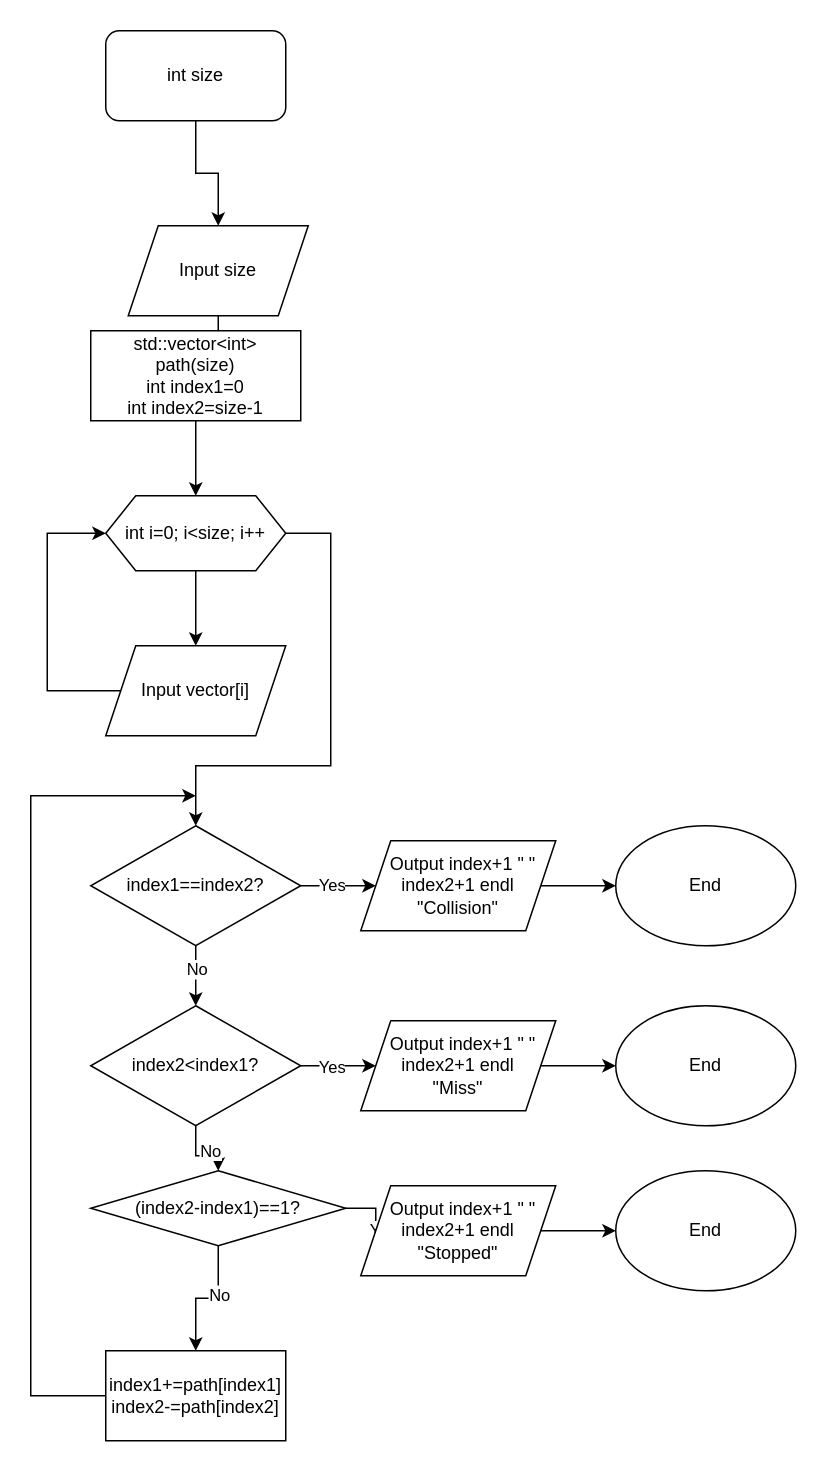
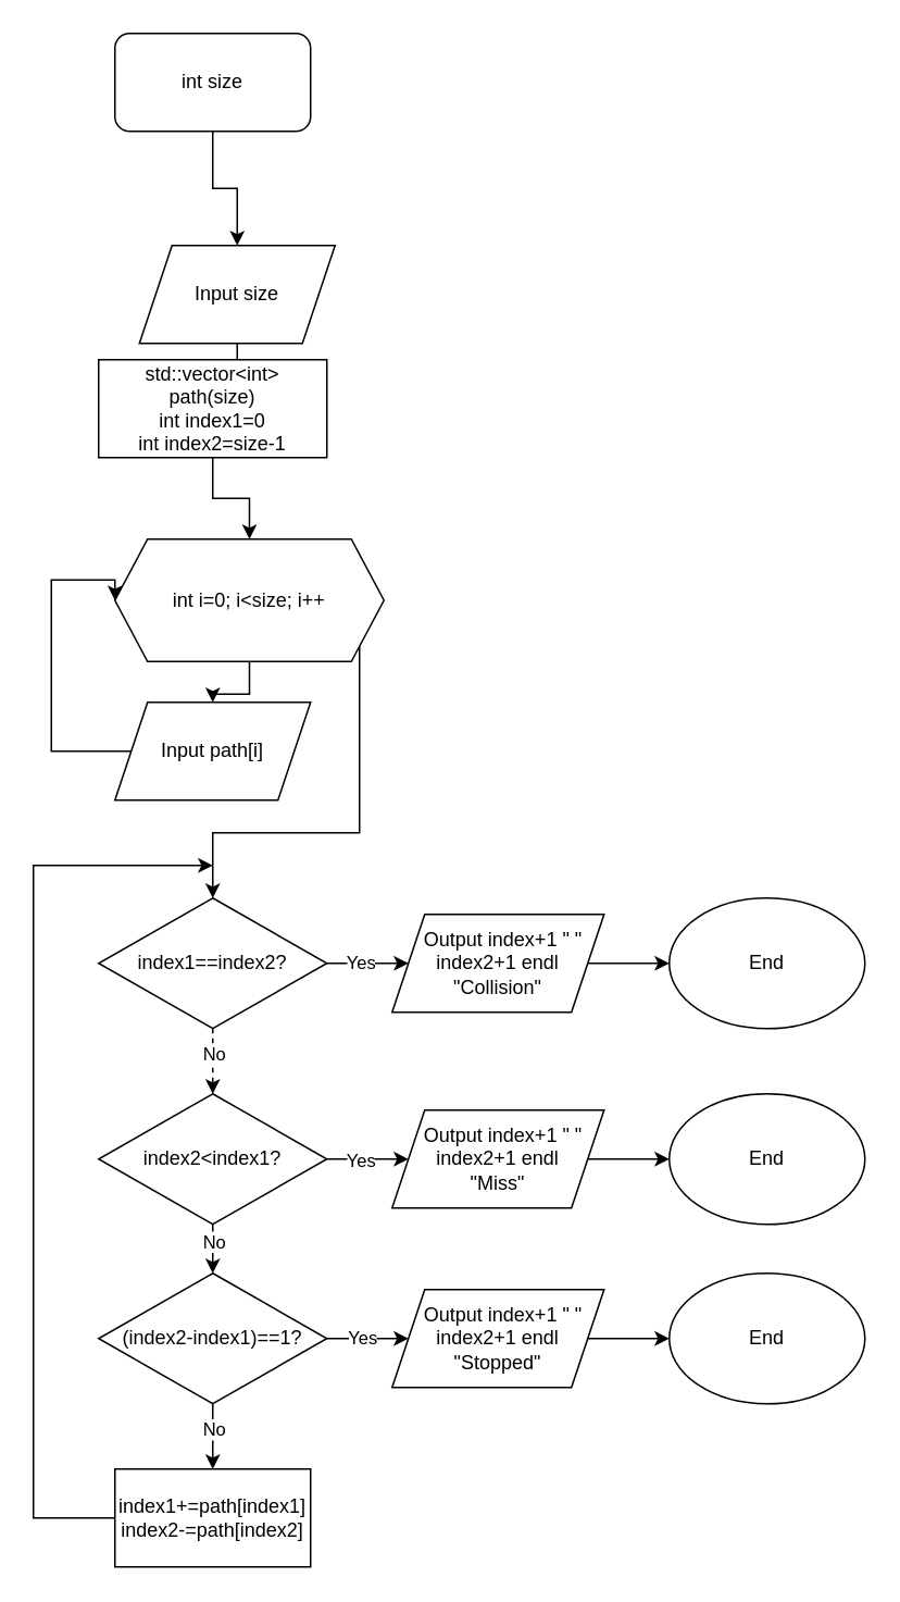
- <mxCell id="10" value="int i=0; i&amp;lt;size; i++" style="shape=hexagon;perimeter=hexagonPerimeter2;whiteSpace=wrap;html=1;fixedSize=1;" vertex="1" parent="1"><mxGeometry x="70" y="330" width="120" height="50" as="geometry" /></mxCell>
+ <mxCell id="10" value="int i=0; i&amp;lt;size; i++" style="shape=hexagon;perimeter=hexagonPerimeter2;whiteSpace=wrap;html=1;fixedSize=1;" vertex="1" parent="1"><mxGeometry x="70" y="330" width="165" height="75" as="geometry" /></mxCell>
- <mxCell id="12" value="Input vector[i]" style="shape=parallelogram;perimeter=parallelogramPerimeter;whiteSpace=wrap;html=1;fixedSize=1;" vertex="1" parent="1"><mxGeometry x="70" y="430" width="120" height="60" as="geometry" /></mxCell>
+ <mxCell id="12" value="Input path[i]" style="shape=parallelogram;perimeter=parallelogramPerimeter;whiteSpace=wrap;html=1;fixedSize=1;" vertex="1" parent="1"><mxGeometry x="70" y="430" width="120" height="60" as="geometry" /></mxCell>
- <mxCell id="15" value="" style="edgeStyle=orthogonalEdgeStyle;rounded=0;orthogonalLoop=1;jettySize=auto;html=1;" edge="1" parent="1" source="17" target="24"><mxGeometry relative="1" as="geometry" /></mxCell>
+ <mxCell id="15" value="" style="edgeStyle=orthogonalEdgeStyle;rounded=0;orthogonalLoop=1;jettySize=auto;html=1;dashed=1;" edge="1" parent="1" source="17" target="24"><mxGeometry relative="1" as="geometry" /></mxCell>
- <mxCell id="31" value="(index2-index1)==1?" style="rhombus;whiteSpace=wrap;html=1;" vertex="1" parent="1"><mxGeometry x="60" y="780" width="170" height="50" as="geometry" /></mxCell>
+ <mxCell id="31" value="(index2-index1)==1?" style="rhombus;whiteSpace=wrap;html=1;" vertex="1" parent="1"><mxGeometry x="60" y="780" width="140" height="80" as="geometry" /></mxCell>
